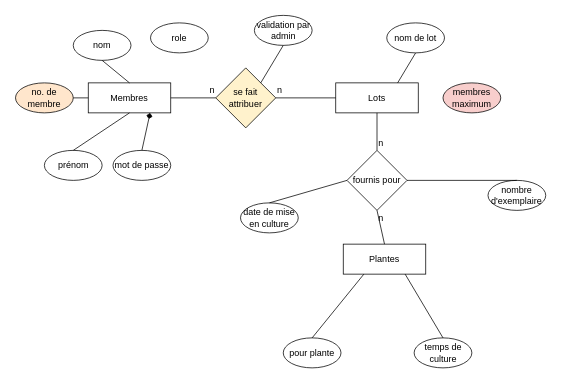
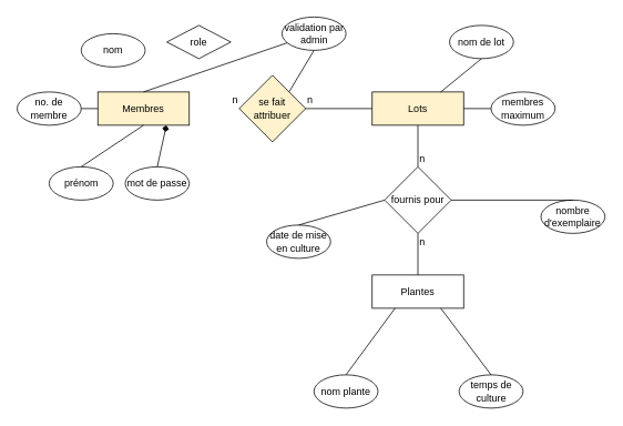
- <mxCell id="29" value="role" style="ellipse;whiteSpace=wrap;html=1;" parent="1" vertex="1"><mxGeometry x="200" y="30" width="77" height="40" as="geometry" /></mxCell>
+ <mxCell id="29" value="role" style="rhombus;whiteSpace=wrap;html=1;" parent="1" vertex="1"><mxGeometry x="200" y="30" width="77" height="40" as="geometry" /></mxCell>
- <mxCell id="30" value="nom de lot" style="ellipse;whiteSpace=wrap;html=1;" parent="1" vertex="1"><mxGeometry x="515" y="30" width="77" height="40" as="geometry" /></mxCell>
+ <mxCell id="30" value="nom de lot" style="ellipse;whiteSpace=wrap;html=1;" parent="1" vertex="1"><mxGeometry x="540" y="30" width="77" height="40" as="geometry" /></mxCell>
- <mxCell id="25" value="" style="endArrow=none;html=1;entryX=0.5;entryY=1;entryDx=0;entryDy=0;exitX=0.5;exitY=0;exitDx=0;exitDy=0;" parent="1" source="2" target="21" edge="1"><mxGeometry width="50" height="50" relative="1" as="geometry"><mxPoint x="217" y="290" as="sourcePoint" /><mxPoint x="267" y="240" as="targetPoint" /></mxGeometry></mxCell>
+ <mxCell id="25" value="" style="endArrow=none;html=1;exitX=0.5;exitY=0;exitDx=0;exitDy=0;" parent="1" source="2" target="15" edge="1"><mxGeometry width="50" height="50" relative="1" as="geometry"><mxPoint x="217" y="290" as="sourcePoint" /><mxPoint x="267" y="240" as="targetPoint" /></mxGeometry></mxCell>
- <mxCell id="22" value="no. de membre" style="ellipse;whiteSpace=wrap;html=1;fillColor=#ffe6cc;" parent="1" vertex="1"><mxGeometry x="20" y="110" width="77" height="40" as="geometry" /></mxCell>
+ <mxCell id="22" value="no. de membre" style="ellipse;whiteSpace=wrap;html=1;" parent="1" vertex="1"><mxGeometry x="20" y="110" width="77" height="40" as="geometry" /></mxCell>
- <mxCell id="2" value="Membres" style="rounded=0;whiteSpace=wrap;html=1;" parent="1" vertex="1"><mxGeometry x="117" y="110" width="110" height="40" as="geometry" /></mxCell>
+ <mxCell id="2" value="Membres" style="rounded=0;whiteSpace=wrap;html=1;fillColor=#fff2cc;" parent="1" vertex="1"><mxGeometry x="117" y="110" width="110" height="40" as="geometry" /></mxCell>
- <mxCell id="6" value="" style="endArrow=none;html=1;entryX=0;entryY=0.5;entryDx=0;entryDy=0;exitX=1;exitY=0.5;exitDx=0;exitDy=0;" parent="1" source="2" target="5" edge="1"><mxGeometry width="50" height="50" relative="1" as="geometry"><mxPoint x="277" y="200" as="sourcePoint" /><mxPoint x="257" y="80" as="targetPoint" /></mxGeometry></mxCell>
- <mxCell id="3" value="Lots" style="rounded=0;whiteSpace=wrap;html=1;" parent="1" vertex="1"><mxGeometry x="447" y="110" width="110" height="40" as="geometry" /></mxCell>
+ <mxCell id="3" value="Lots" style="rounded=0;whiteSpace=wrap;html=1;fillColor=#fff2cc;" parent="1" vertex="1"><mxGeometry x="447" y="110" width="110" height="40" as="geometry" /></mxCell>
+ <mxCell id="18" value="" style="endArrow=none;html=1;exitX=1;exitY=0.5;exitDx=0;exitDy=0;entryX=0;entryY=0.5;entryDx=0;entryDy=0;" parent="1" source="3" target="17" edge="1"><mxGeometry width="50" height="50" relative="1" as="geometry"><mxPoint x="257" y="280" as="sourcePoint" /><mxPoint x="587" y="130" as="targetPoint" /></mxGeometry></mxCell>
- <mxCell id="17" value="membres maximum" style="ellipse;whiteSpace=wrap;html=1;fillColor=#f8cecc;" parent="1" vertex="1"><mxGeometry x="590" y="110" width="77" height="40" as="geometry" /></mxCell>
+ <mxCell id="17" value="membres maximum" style="ellipse;whiteSpace=wrap;html=1;" parent="1" vertex="1"><mxGeometry x="590" y="110" width="77" height="40" as="geometry" /></mxCell>
- <mxCell id="4" value="Plantes" style="rounded=0;whiteSpace=wrap;html=1;" parent="1" vertex="1"><mxGeometry x="457" y="325" width="110" height="40" as="geometry" /></mxCell>
+ <mxCell id="4" value="Plantes" style="rounded=0;whiteSpace=wrap;html=1;" parent="1" vertex="1"><mxGeometry x="447" y="330" width="110" height="40" as="geometry" /></mxCell>
- <mxCell id="32" value="pour plante" style="ellipse;whiteSpace=wrap;html=1;" parent="1" vertex="1"><mxGeometry x="377" y="450" width="77" height="40" as="geometry" /></mxCell>
+ <mxCell id="32" value="nom plante" style="ellipse;whiteSpace=wrap;html=1;" parent="1" vertex="1"><mxGeometry x="377" y="450" width="77" height="40" as="geometry" /></mxCell>
